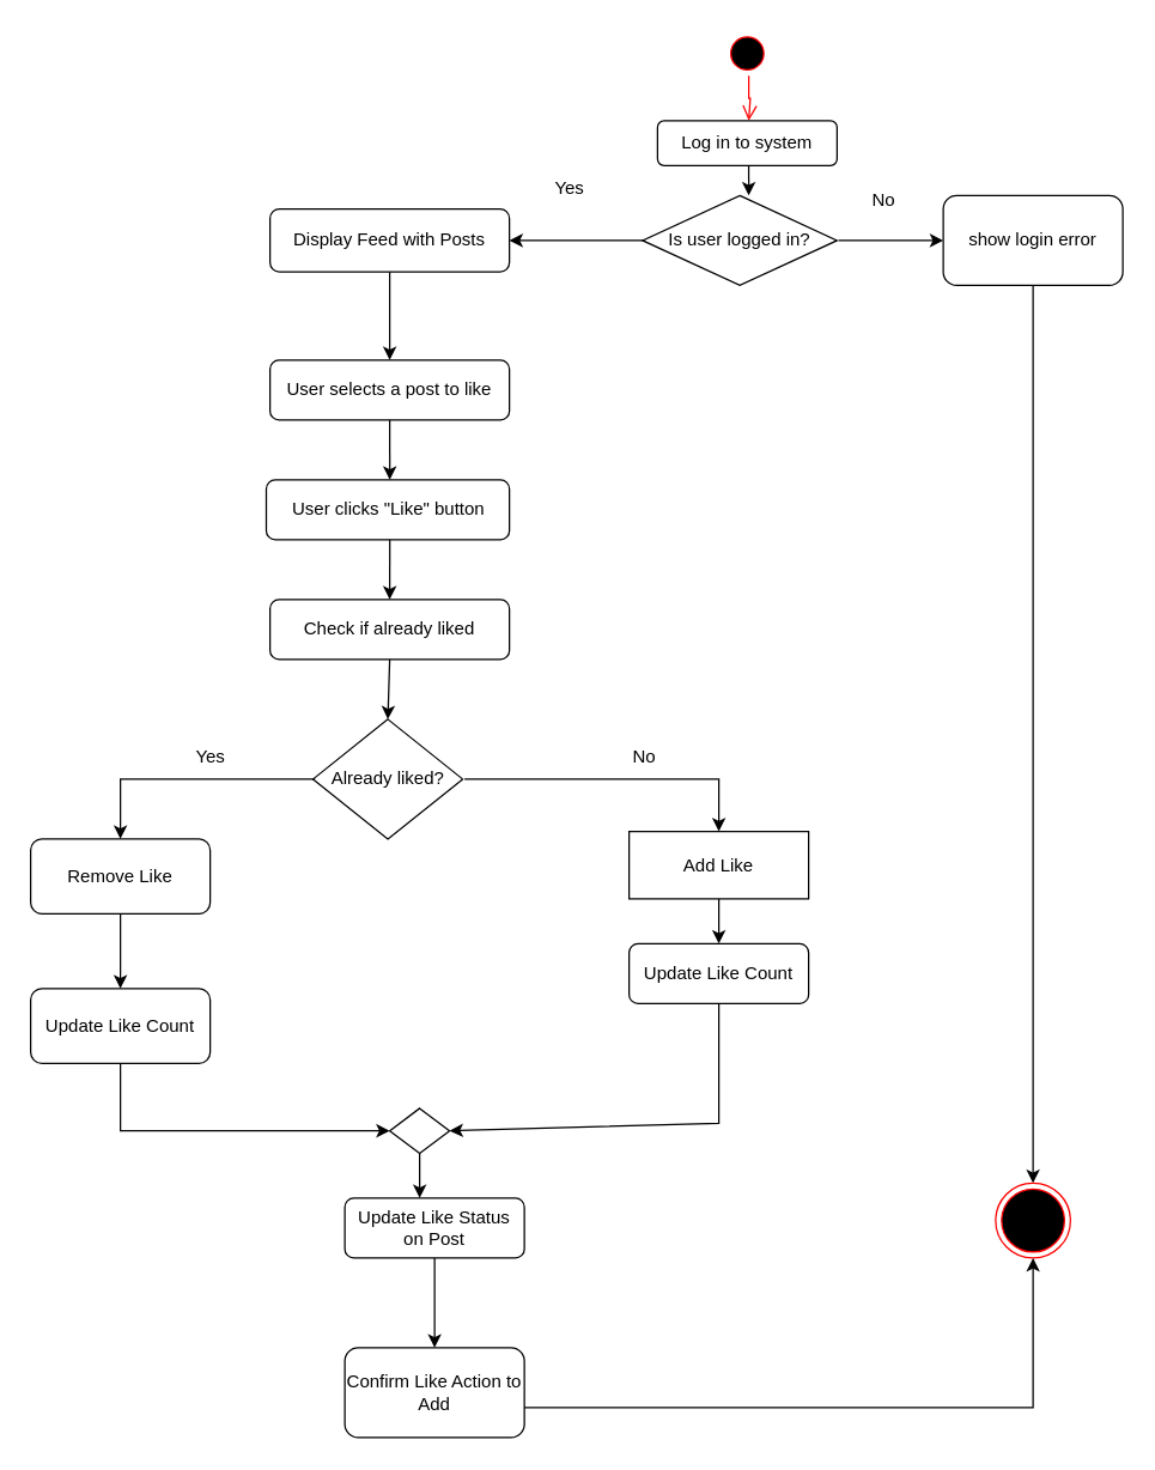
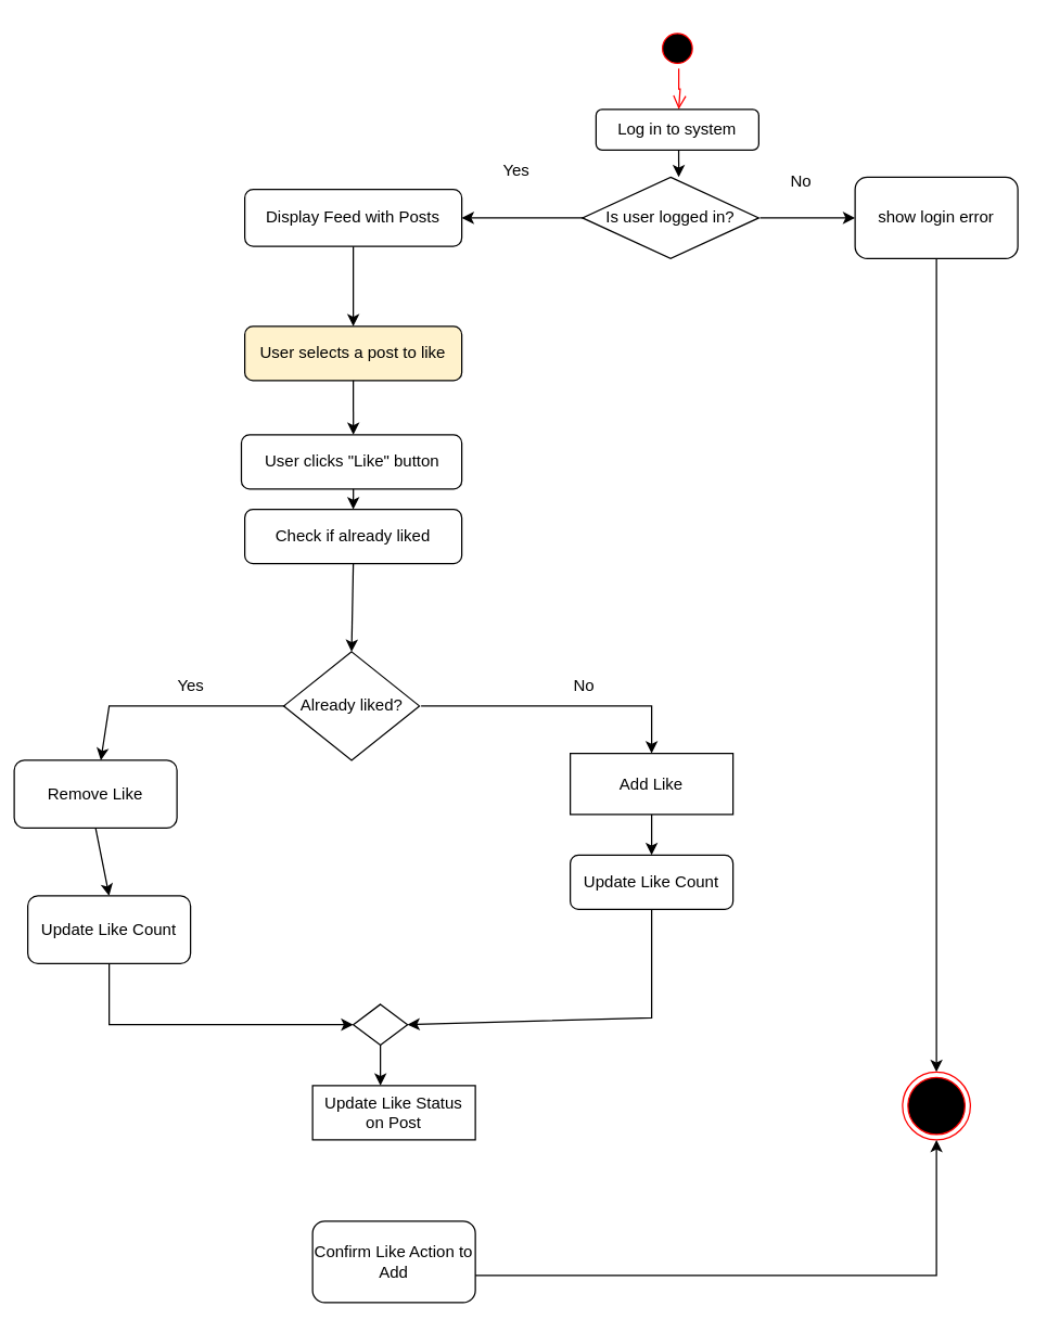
- <mxCell id="9" value="User selects a post to like" style="rounded=1;whiteSpace=wrap;html=1;" parent="1" vertex="1"><mxGeometry x="180" y="240" width="160" height="40" as="geometry" /></mxCell>
+ <mxCell id="9" value="User selects a post to like" style="rounded=1;whiteSpace=wrap;html=1;fillColor=#fff2cc;" parent="1" vertex="1"><mxGeometry x="180" y="240" width="160" height="40" as="geometry" /></mxCell>
- <mxCell id="19" value="Check if already liked" style="rounded=1;whiteSpace=wrap;html=1;" parent="1" vertex="1"><mxGeometry x="180" y="400" width="160" height="40" as="geometry" /></mxCell>
+ <mxCell id="19" value="Check if already liked" style="rounded=1;whiteSpace=wrap;html=1;" parent="1" vertex="1"><mxGeometry x="180" y="375" width="160" height="40" as="geometry" /></mxCell>
- <mxCell id="25" value="Remove Like" style="rounded=1;whiteSpace=wrap;html=1;" parent="1" vertex="1"><mxGeometry x="20" y="560" width="120" height="50" as="geometry" /></mxCell>
+ <mxCell id="25" value="Remove Like" style="rounded=1;whiteSpace=wrap;html=1;" parent="1" vertex="1"><mxGeometry x="10" y="560" width="120" height="50" as="geometry" /></mxCell>
- <mxCell id="31" value="Update Like Status on Post" style="rounded=1;whiteSpace=wrap;html=1;" parent="1" vertex="1"><mxGeometry x="230" y="800" width="120" height="40" as="geometry" /></mxCell>
+ <mxCell id="31" value="Update Like Status on Post" style="whiteSpace=wrap;html=1;rounded=0;" parent="1" vertex="1"><mxGeometry x="230" y="800" width="120" height="40" as="geometry" /></mxCell>
- <mxCell id="40" value="" style="endArrow=classic;html=1;rounded=0;exitX=0.5;exitY=1;exitDx=0;exitDy=0;entryX=0.5;entryY=0;entryDx=0;entryDy=0;entryPerimeter=0;" edge="1" parent="1" source="31" target="39"><mxGeometry width="50" height="50" relative="1" as="geometry"><mxPoint x="260" y="790" as="sourcePoint" /><mxPoint x="500" y="950" as="targetPoint" /></mxGeometry></mxCell>
